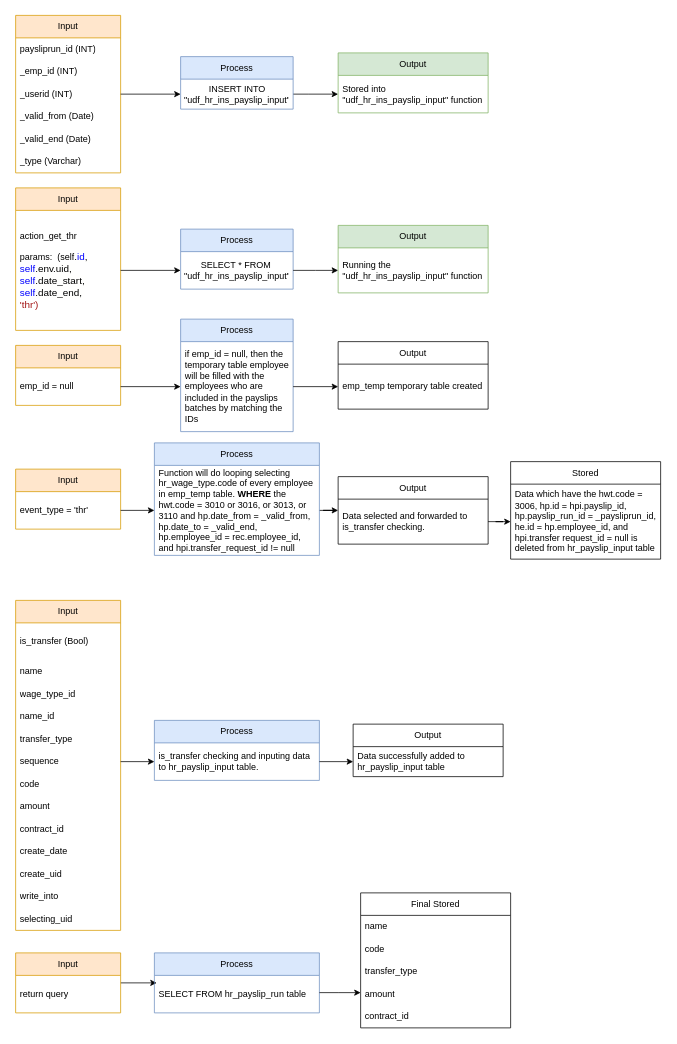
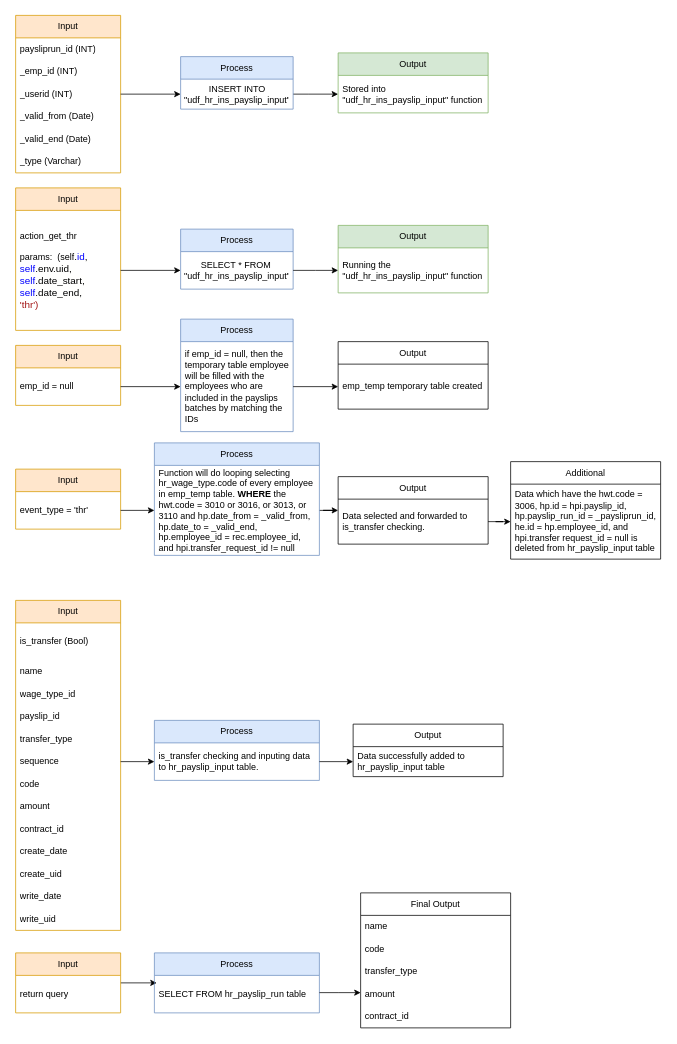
- <mxCell id="36" value="Stored" style="swimlane;fontStyle=0;childLayout=stackLayout;horizontal=1;startSize=30;horizontalStack=0;resizeParent=1;resizeParentMax=0;resizeLast=0;collapsible=1;marginBottom=0;whiteSpace=wrap;html=1;" vertex="1" parent="1"><mxGeometry x="680" y="615" width="200" height="130" as="geometry" /></mxCell>
+ <mxCell id="36" value="Additional" style="swimlane;fontStyle=0;childLayout=stackLayout;horizontal=1;startSize=30;horizontalStack=0;resizeParent=1;resizeParentMax=0;resizeLast=0;collapsible=1;marginBottom=0;whiteSpace=wrap;html=1;" vertex="1" parent="1"><mxGeometry x="680" y="615" width="200" height="130" as="geometry" /></mxCell>
- <mxCell id="42" value="name_id" style="text;strokeColor=none;fillColor=none;align=left;verticalAlign=middle;spacingLeft=4;spacingRight=4;overflow=hidden;points=[[0,0.5],[1,0.5]];portConstraint=eastwest;rotatable=0;whiteSpace=wrap;html=1;" vertex="1" parent="38"><mxGeometry y="140" width="140" height="30" as="geometry" /></mxCell>
+ <mxCell id="42" value="payslip_id" style="text;strokeColor=none;fillColor=none;align=left;verticalAlign=middle;spacingLeft=4;spacingRight=4;overflow=hidden;points=[[0,0.5],[1,0.5]];portConstraint=eastwest;rotatable=0;whiteSpace=wrap;html=1;" vertex="1" parent="38"><mxGeometry y="140" width="140" height="30" as="geometry" /></mxCell>
- <mxCell id="50" value="write_into" style="text;strokeColor=none;fillColor=none;align=left;verticalAlign=middle;spacingLeft=4;spacingRight=4;overflow=hidden;points=[[0,0.5],[1,0.5]];portConstraint=eastwest;rotatable=0;whiteSpace=wrap;html=1;" vertex="1" parent="38"><mxGeometry y="380" width="140" height="30" as="geometry" /></mxCell>
+ <mxCell id="50" value="write_date" style="text;strokeColor=none;fillColor=none;align=left;verticalAlign=middle;spacingLeft=4;spacingRight=4;overflow=hidden;points=[[0,0.5],[1,0.5]];portConstraint=eastwest;rotatable=0;whiteSpace=wrap;html=1;" vertex="1" parent="38"><mxGeometry y="380" width="140" height="30" as="geometry" /></mxCell>
- <mxCell id="56" value="Final Stored" style="swimlane;fontStyle=0;childLayout=stackLayout;horizontal=1;startSize=30;horizontalStack=0;resizeParent=1;resizeParentMax=0;resizeLast=0;collapsible=1;marginBottom=0;whiteSpace=wrap;html=1;" vertex="1" parent="1"><mxGeometry x="480" y="1190" width="200" height="180" as="geometry" /></mxCell>
+ <mxCell id="56" value="Final Output" style="swimlane;fontStyle=0;childLayout=stackLayout;horizontal=1;startSize=30;horizontalStack=0;resizeParent=1;resizeParentMax=0;resizeLast=0;collapsible=1;marginBottom=0;whiteSpace=wrap;html=1;" vertex="1" parent="1"><mxGeometry x="480" y="1190" width="200" height="180" as="geometry" /></mxCell>
- <mxCell id="51" value="selecting_uid" style="text;strokeColor=none;fillColor=none;align=left;verticalAlign=middle;spacingLeft=4;spacingRight=4;overflow=hidden;points=[[0,0.5],[1,0.5]];portConstraint=eastwest;rotatable=0;whiteSpace=wrap;html=1;" vertex="1" parent="38"><mxGeometry y="410" width="140" height="30" as="geometry" /></mxCell>
+ <mxCell id="51" value="write_uid" style="text;strokeColor=none;fillColor=none;align=left;verticalAlign=middle;spacingLeft=4;spacingRight=4;overflow=hidden;points=[[0,0.5],[1,0.5]];portConstraint=eastwest;rotatable=0;whiteSpace=wrap;html=1;" vertex="1" parent="38"><mxGeometry y="410" width="140" height="30" as="geometry" /></mxCell>
